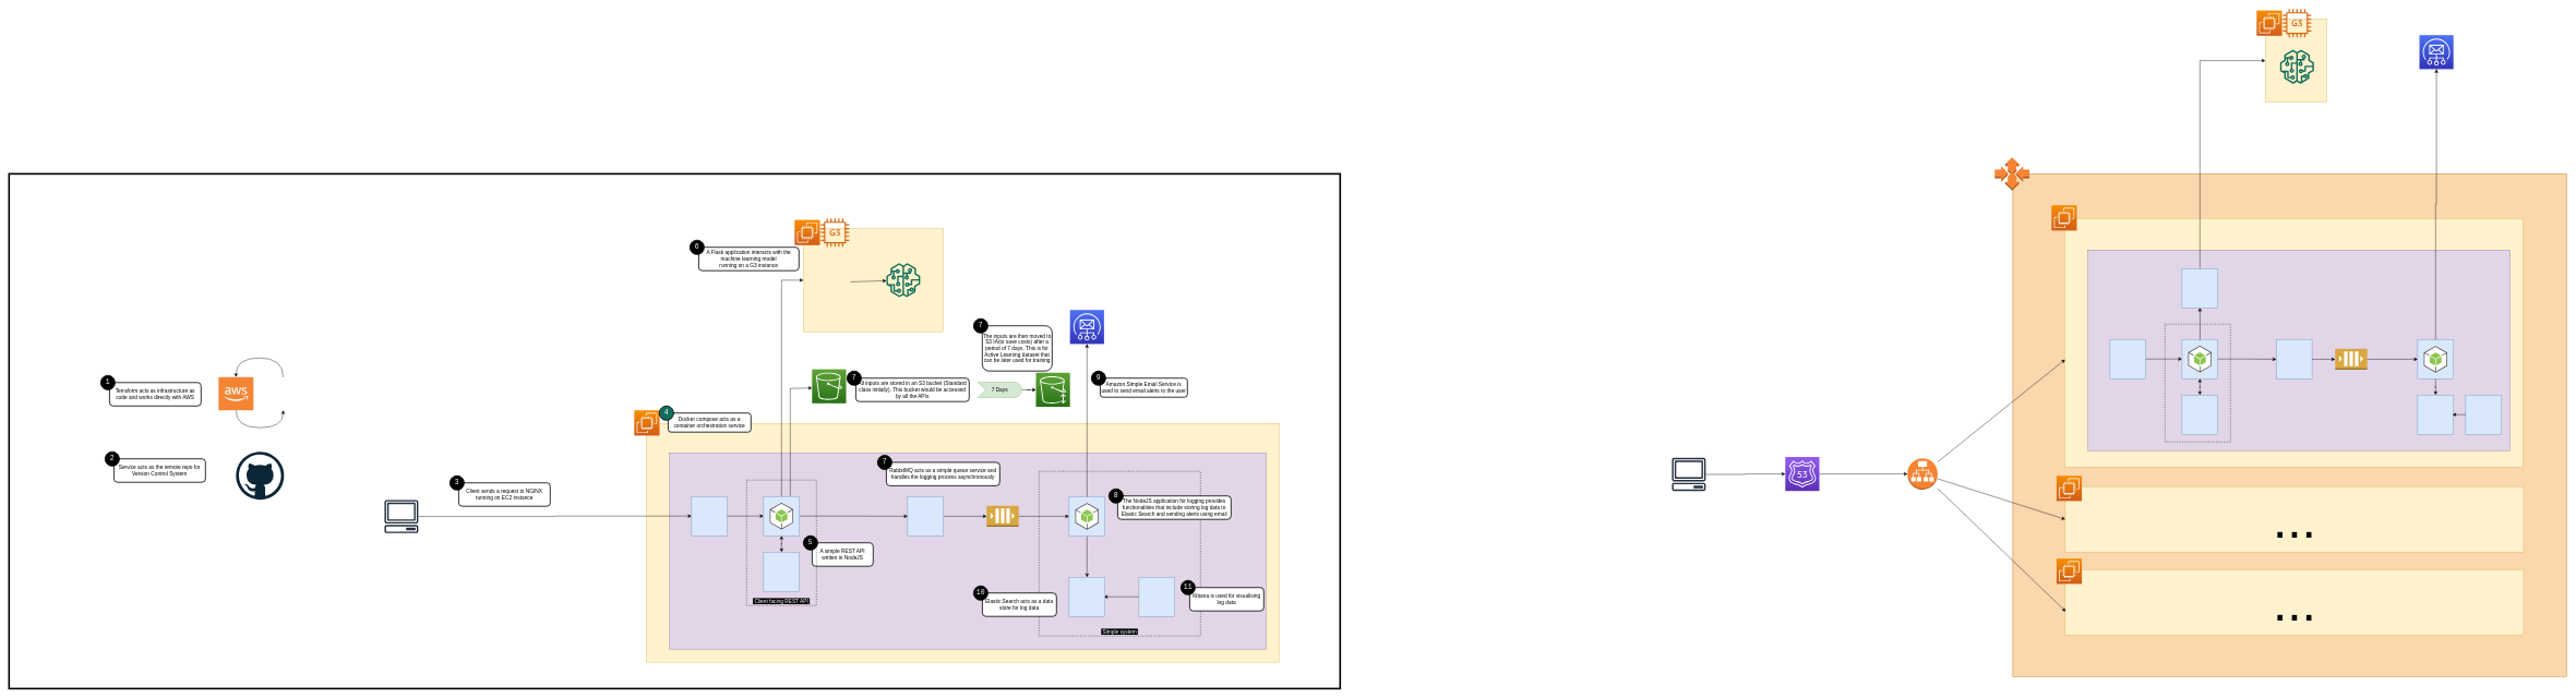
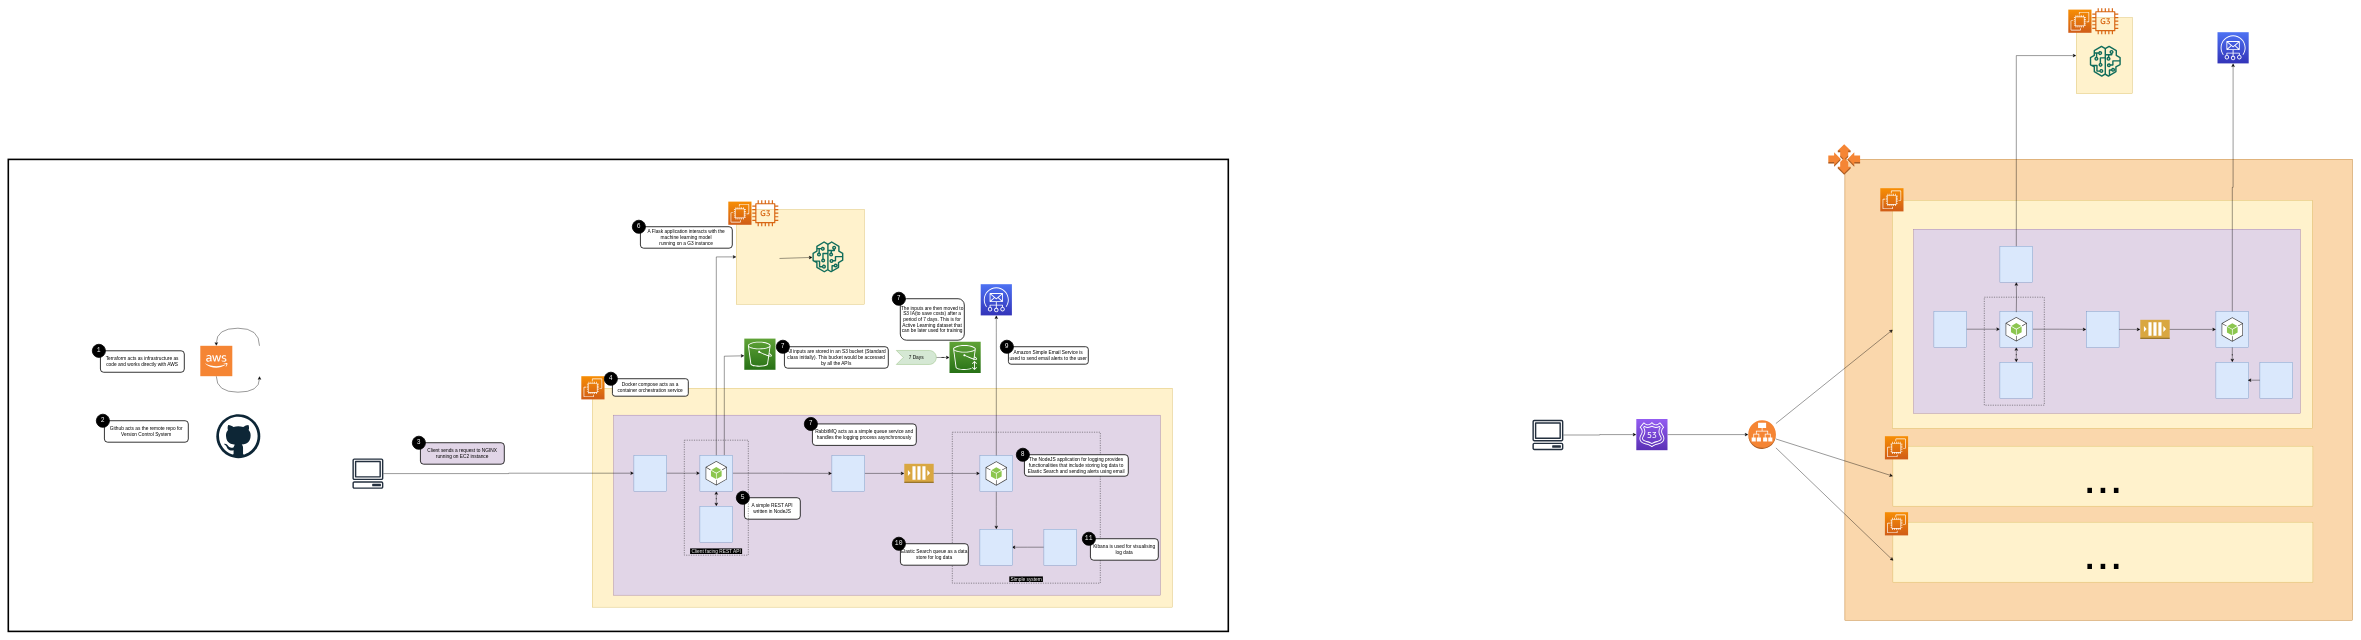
- <mxCell id="59" value="4" style="ellipse;whiteSpace=wrap;html=1;aspect=fixed;rounded=0;strokeWidth=2;fontSize=16;align=center;fontColor=#FFFFFF;fillColor=#116d5b;fontFamily=Courier New;" parent="57" vertex="1"><mxGeometry width="32.857" height="32.857" as="geometry" /></mxCell>
+ <mxCell id="59" value="4" style="ellipse;whiteSpace=wrap;html=1;aspect=fixed;rounded=0;strokeWidth=2;fontSize=16;align=center;fontColor=#FFFFFF;fillColor=#000000;fontFamily=Courier New;" parent="57" vertex="1"><mxGeometry width="32.857" height="32.857" as="geometry" /></mxCell>
- <mxCell id="156" value="Service acts as the remote repo for Version Control System" style="rounded=1;whiteSpace=wrap;html=1;strokeWidth=2;fillColor=#FFFFFF;fontSize=12;align=center;" parent="155" vertex="1"><mxGeometry x="20.294" y="16.333" width="209.706" height="53.667" as="geometry" /></mxCell>
+ <mxCell id="156" value="Github acts as the remote repo for Version Control System" style="rounded=1;whiteSpace=wrap;html=1;strokeWidth=2;fillColor=#FFFFFF;fontSize=12;align=center;" parent="155" vertex="1"><mxGeometry x="20.294" y="16.333" width="209.706" height="53.667" as="geometry" /></mxCell>
- <mxCell id="159" value="Client sends a request to NGINX running on EC2 instance" style="rounded=1;whiteSpace=wrap;html=1;strokeWidth=2;fillColor=#FFFFFF;fontSize=12;align=center;" parent="158" vertex="1"><mxGeometry x="20.294" y="16.333" width="209.706" height="53.667" as="geometry" /></mxCell>
+ <mxCell id="159" value="Client sends a request to NGINX running on EC2 instance" style="rounded=1;whiteSpace=wrap;html=1;strokeWidth=2;fillColor=#e1d5e7;fontSize=12;align=center;" parent="158" vertex="1"><mxGeometry x="20.294" y="16.333" width="209.706" height="53.667" as="geometry" /></mxCell>
- <mxCell id="49" value="Elastic Search acts as a data store for log data" style="rounded=1;whiteSpace=wrap;html=1;strokeWidth=2;fillColor=#FFFFFF;fontSize=12;align=center;" parent="48" vertex="1"><mxGeometry x="20.29" y="16.33" width="169.71" height="53.67" as="geometry" /></mxCell>
+ <mxCell id="49" value="Elastic Search queue as a data store for log data" style="rounded=1;whiteSpace=wrap;html=1;strokeWidth=2;fillColor=#FFFFFF;fontSize=12;align=center;" parent="48" vertex="1"><mxGeometry x="20.29" y="16.33" width="169.71" height="53.67" as="geometry" /></mxCell>
